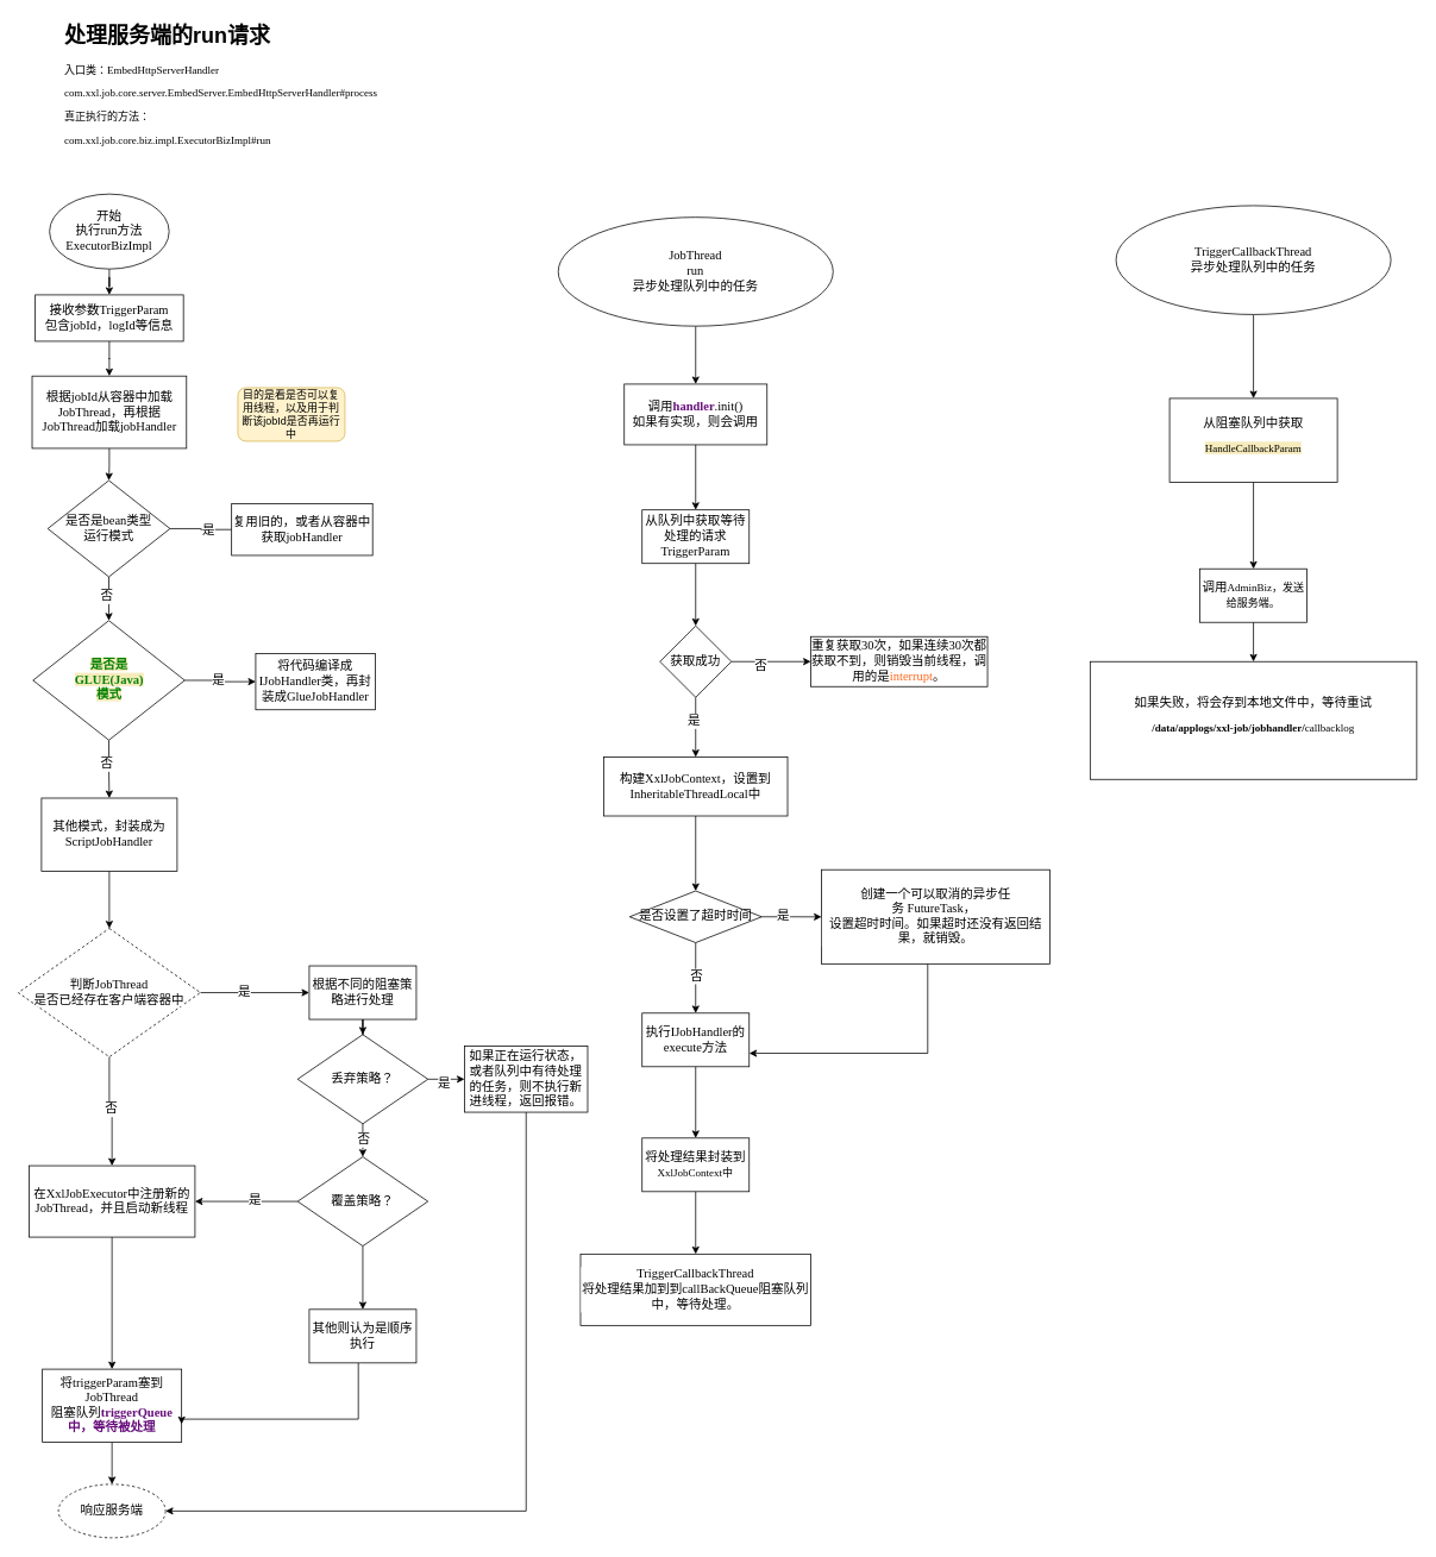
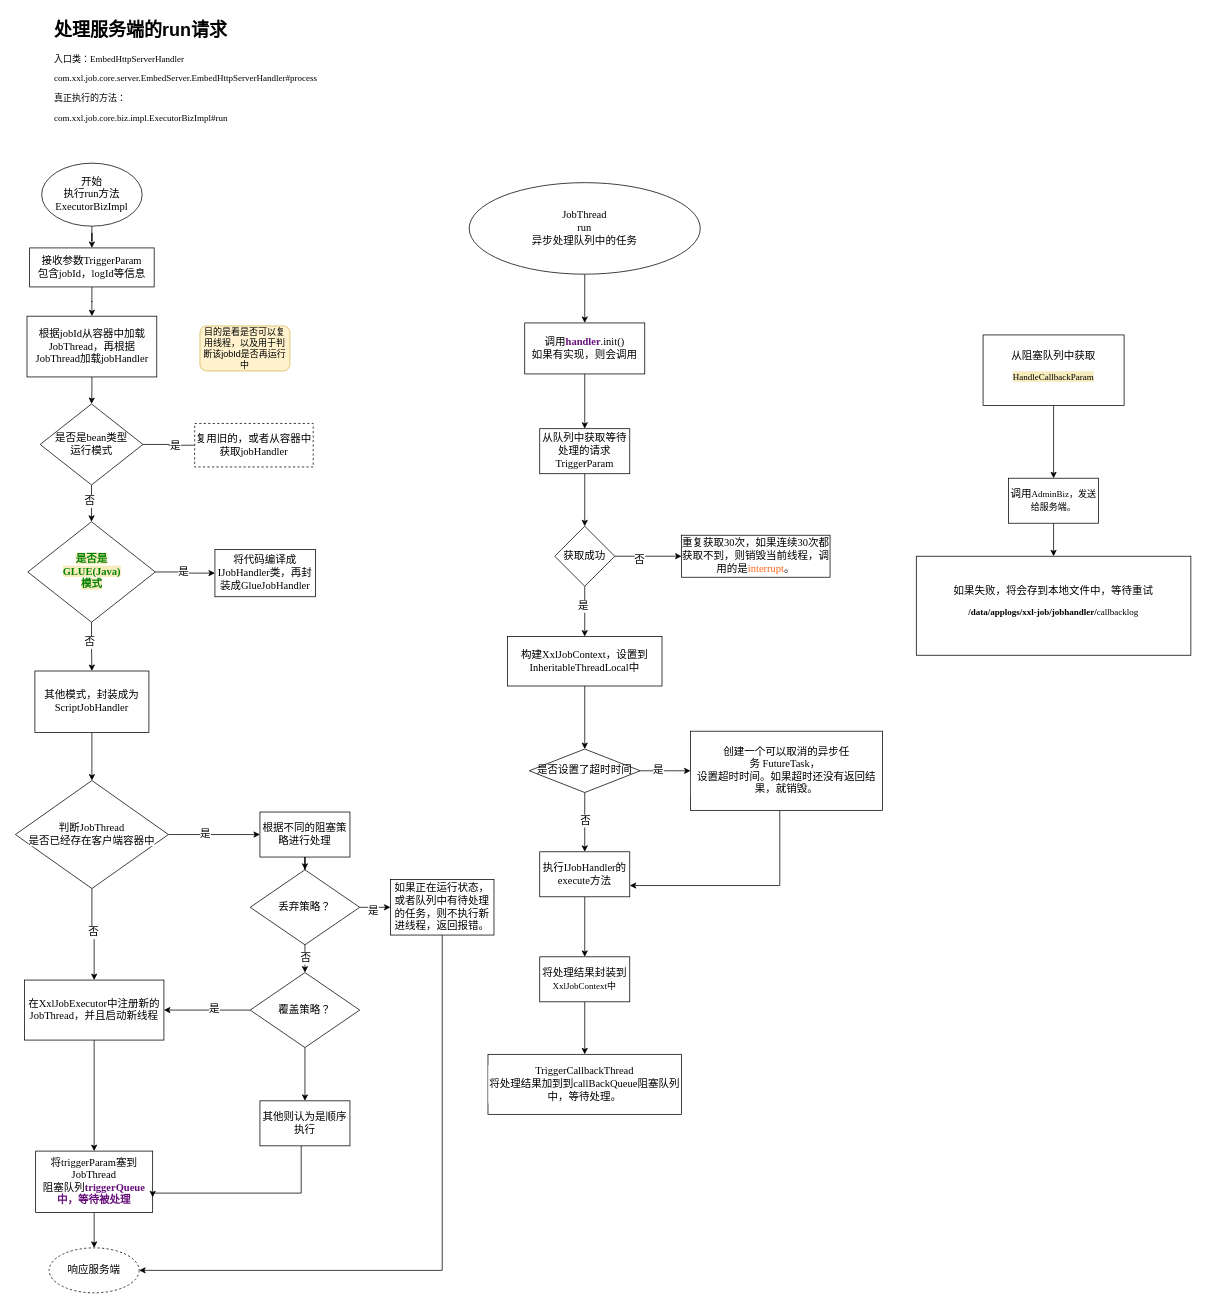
- <mxCell id="76" value="&lt;div style=&quot;background-color: rgb(255, 255, 255); font-size: 14px;&quot;&gt;&lt;div style=&quot;font-size: 14px;&quot;&gt;TriggerCallbackThread&lt;/div&gt;&lt;/div&gt;&lt;div style=&quot;background-color: rgb(255, 255, 255); font-size: 14px;&quot;&gt;异步处理队列中的任务&lt;/div&gt;" style="ellipse;whiteSpace=wrap;html=1;fontFamily=Times New Roman;fontSize=14;" parent="1" vertex="1"><mxGeometry x="1250" y="230" width="308" height="122" as="geometry" /></mxCell>
- <mxCell id="75" value="" style="edgeStyle=orthogonalEdgeStyle;rounded=0;orthogonalLoop=1;jettySize=auto;html=1;" edge="1" parent="1" source="76" target="81"><mxGeometry relative="1" as="geometry" /></mxCell>
- <mxCell id="13" value="复用旧的，或者从容器中获取&lt;span style=&quot;background-color: rgb(255, 255, 255); font-size: 14px;&quot;&gt;jobHandler&lt;/span&gt;" style="whiteSpace=wrap;html=1;fontFamily=Times New Roman;fontSize=14;" parent="1" vertex="1"><mxGeometry x="259" y="564" width="158" height="58" as="geometry" /></mxCell>
+ <mxCell id="13" value="复用旧的，或者从容器中获取&lt;span style=&quot;background-color: rgb(255, 255, 255); font-size: 14px;&quot;&gt;jobHandler&lt;/span&gt;" style="whiteSpace=wrap;html=1;fontFamily=Times New Roman;fontSize=14;dashed=1;" parent="1" vertex="1"><mxGeometry x="259" y="564" width="158" height="58" as="geometry" /></mxCell>
- <mxCell id="34" value="判断&lt;span style=&quot;background-color: rgb(255 , 255 , 255) ; font-size: 14px&quot;&gt;JobThread&lt;br&gt;是否已经存在客户端容器中&lt;/span&gt;" style="rhombus;whiteSpace=wrap;html=1;fontFamily=Times New Roman;fontSize=14;dashed=1;" parent="1" vertex="1"><mxGeometry x="20" y="1040" width="204" height="144" as="geometry" /></mxCell>
+ <mxCell id="34" value="判断&lt;span style=&quot;background-color: rgb(255 , 255 , 255) ; font-size: 14px&quot;&gt;JobThread&lt;br&gt;是否已经存在客户端容器中&lt;/span&gt;" style="rhombus;whiteSpace=wrap;html=1;fontFamily=Times New Roman;fontSize=14;" parent="1" vertex="1"><mxGeometry x="20" y="1040" width="204" height="144" as="geometry" /></mxCell>
